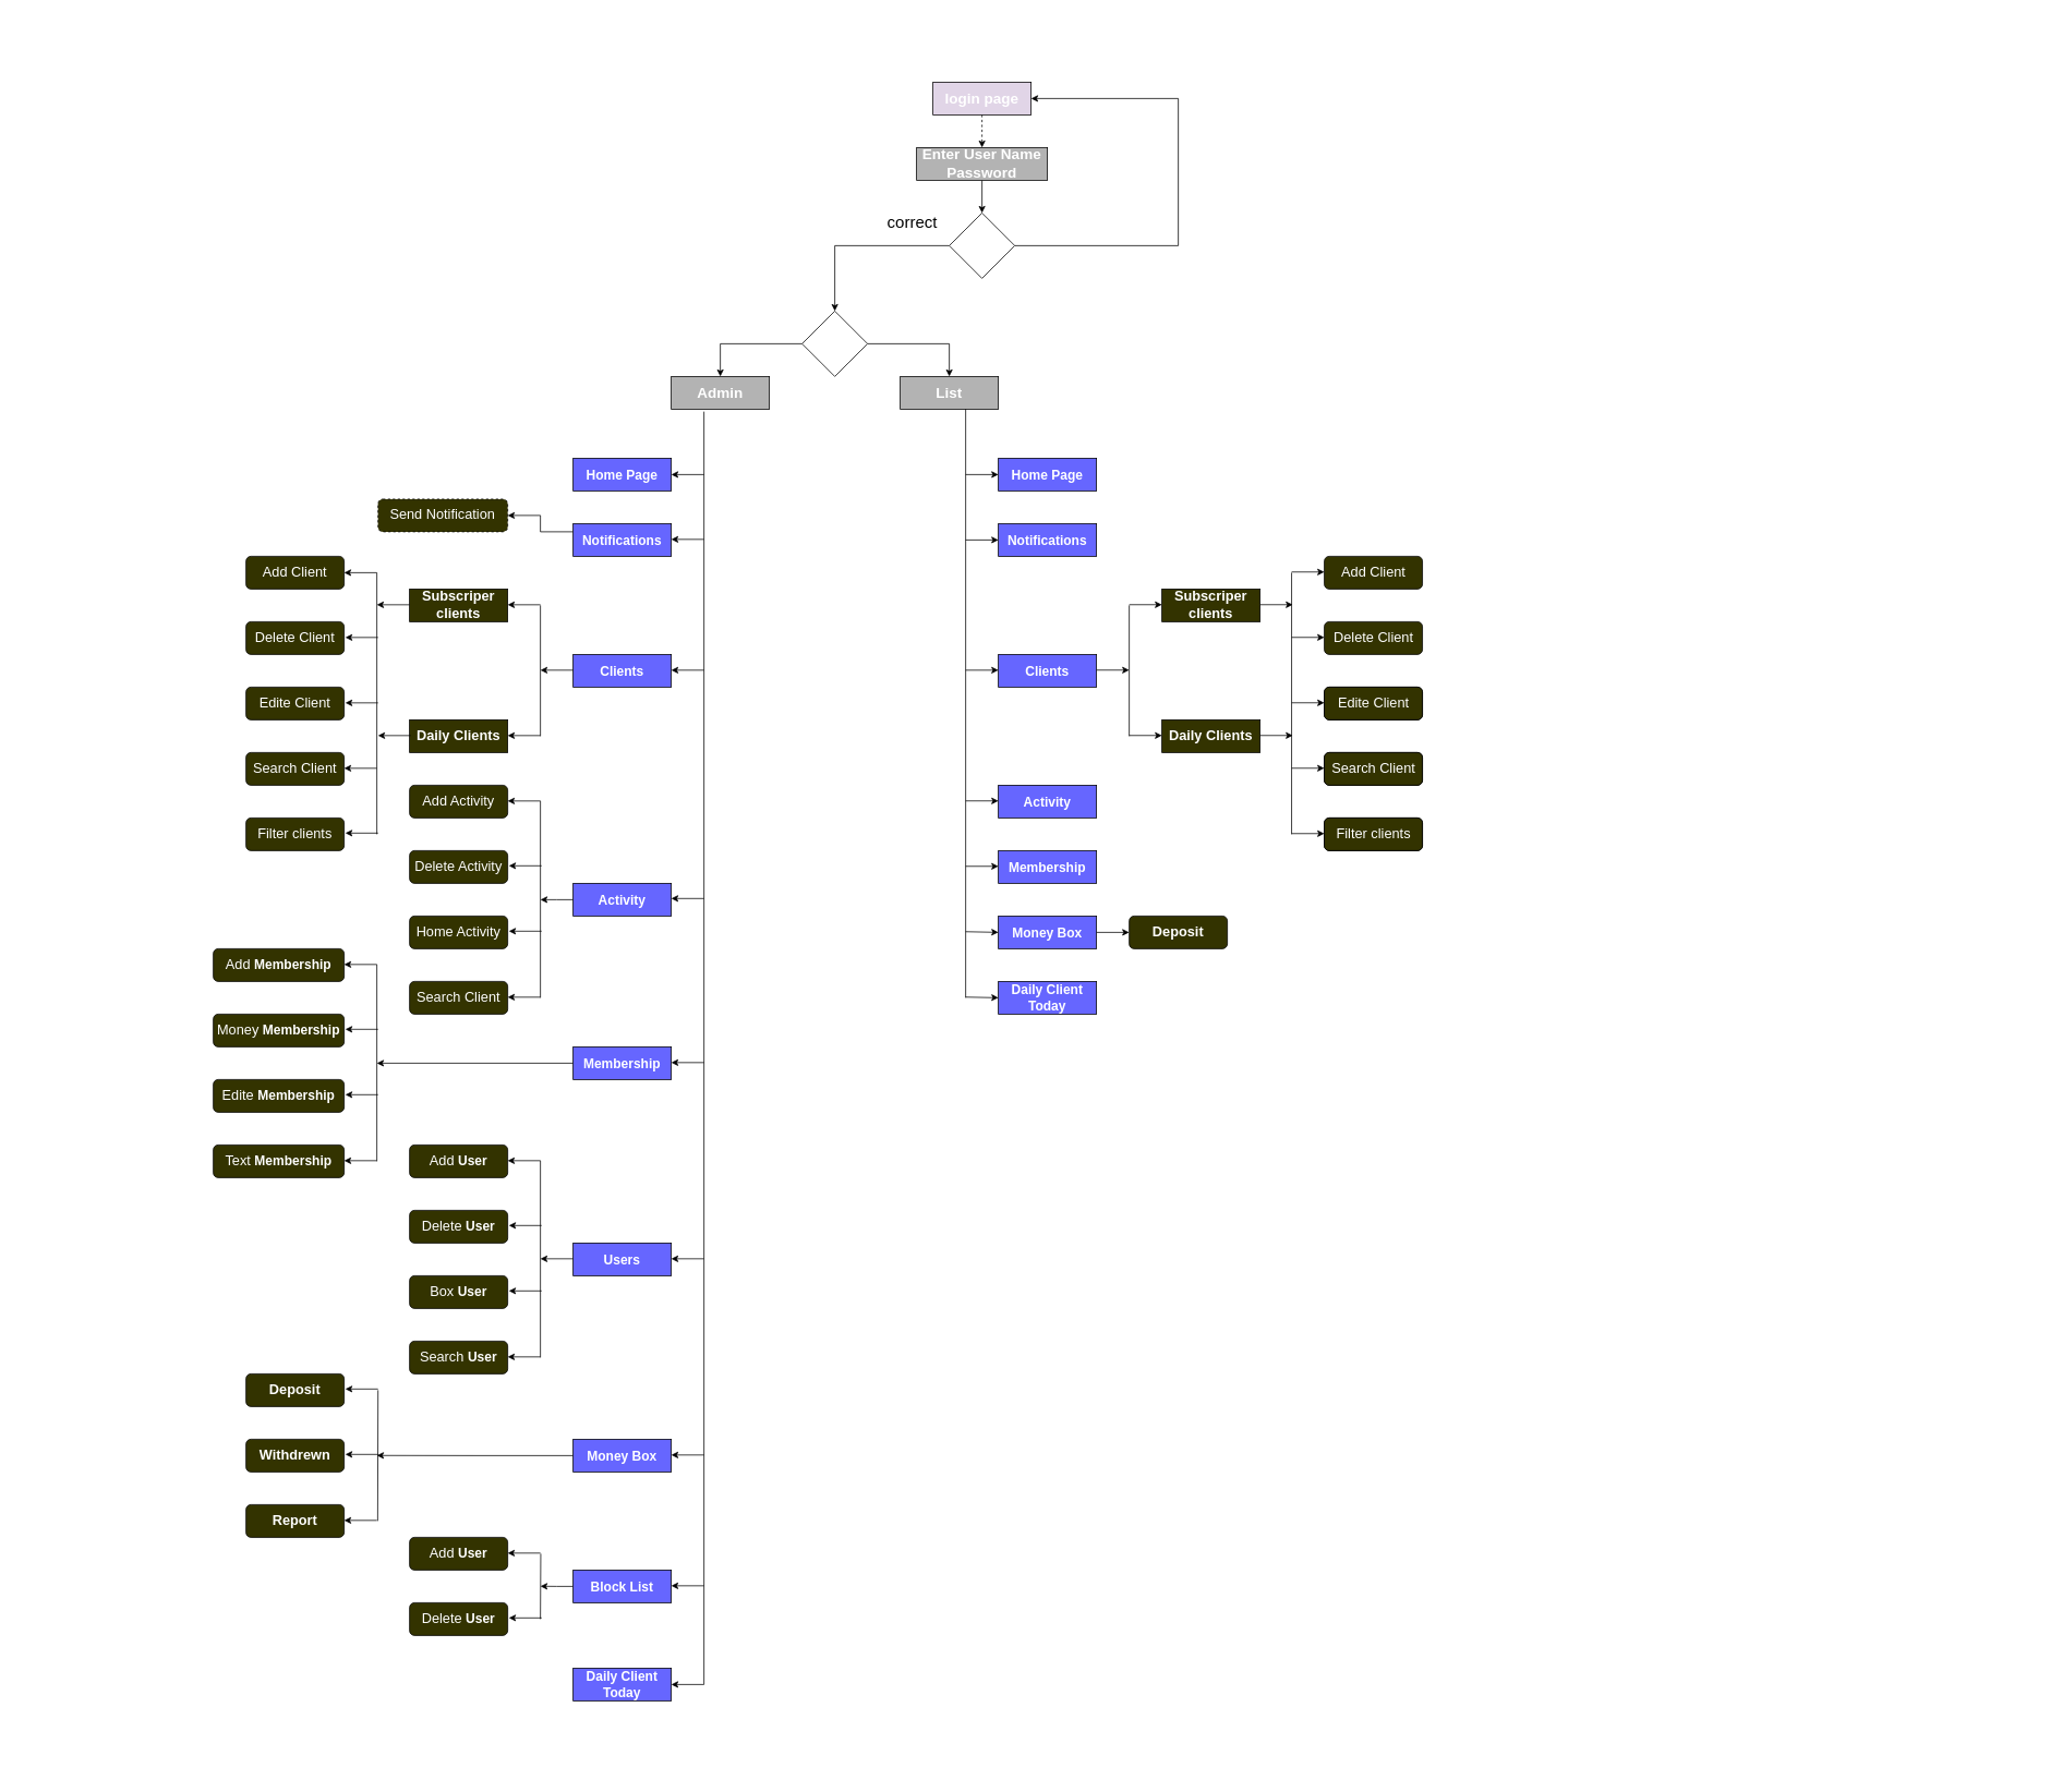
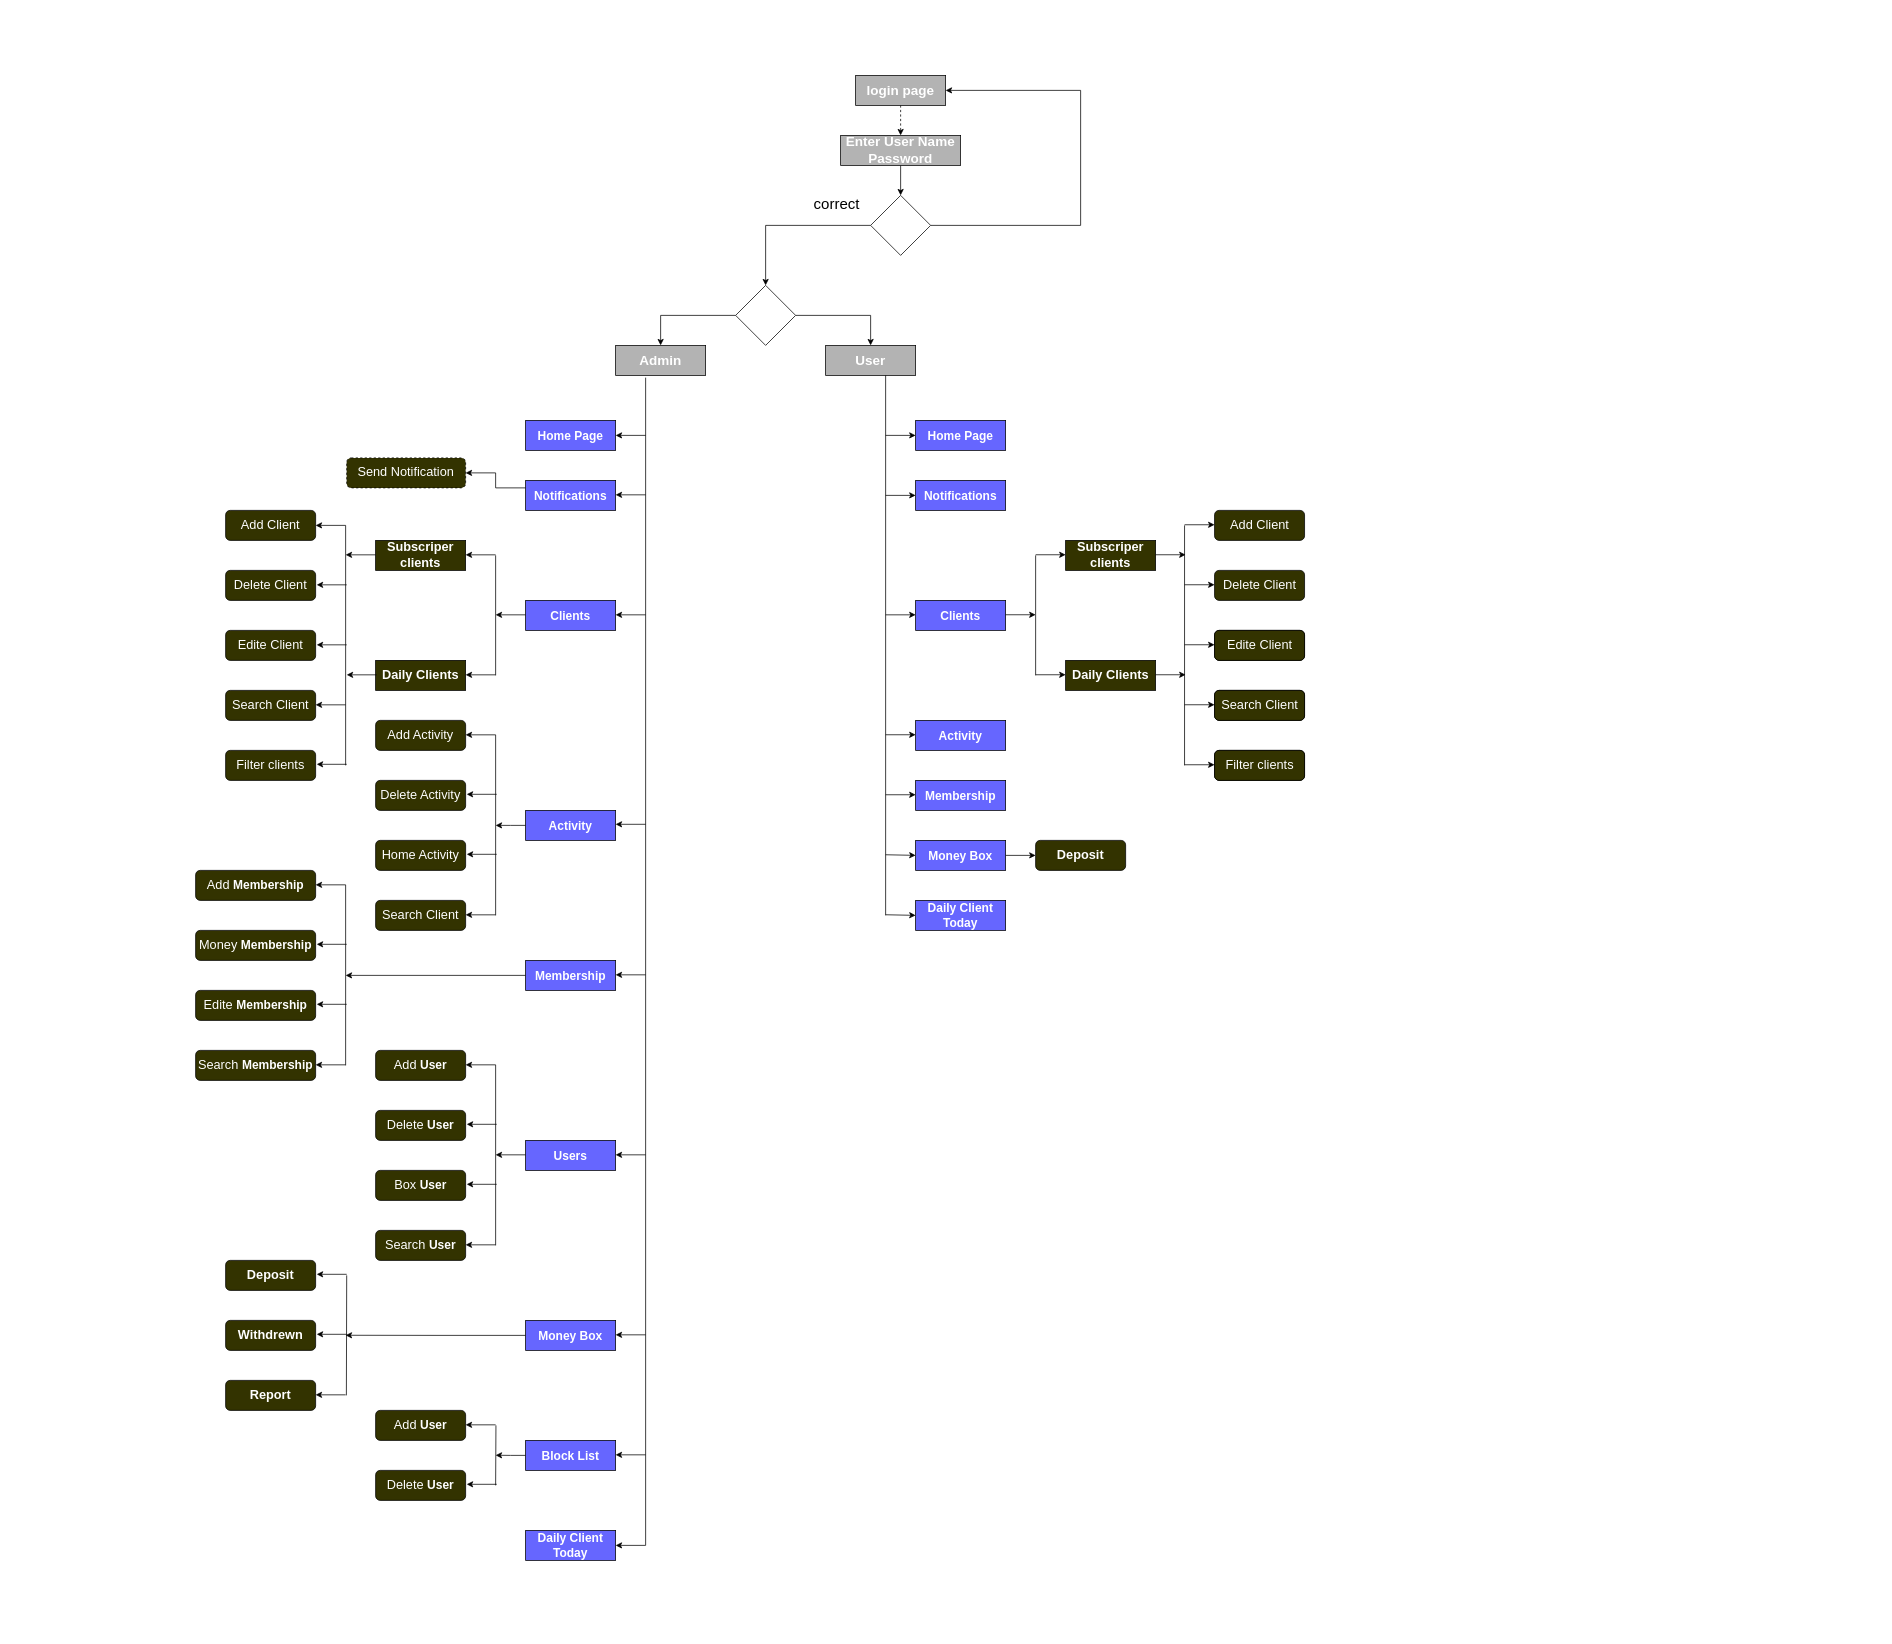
- <mxCell id="3" value="login page" style="rounded=0;whiteSpace=wrap;html=1;fontSize=18;fillColor=#e1d5e7;fontColor=#FFFFFF;fontStyle=1;" parent="1" vertex="1"><mxGeometry x="1140" y="100" width="120" height="40" as="geometry" /></mxCell>
+ <mxCell id="3" value="login page" style="rounded=0;whiteSpace=wrap;html=1;fontSize=18;fillColor=#B3B3B3;fontColor=#FFFFFF;fontStyle=1" parent="1" vertex="1"><mxGeometry x="1140" y="100" width="120" height="40" as="geometry" /></mxCell>
- <mxCell id="25" value="List" style="rounded=0;whiteSpace=wrap;html=1;fontSize=18;fillColor=#B3B3B3;fontColor=#FFFFFF;fontStyle=1" parent="1" vertex="1"><mxGeometry x="1100" y="460" width="120" height="40" as="geometry" /></mxCell>
+ <mxCell id="25" value="User" style="rounded=0;whiteSpace=wrap;html=1;fontSize=18;fillColor=#B3B3B3;fontColor=#FFFFFF;fontStyle=1" parent="1" vertex="1"><mxGeometry x="1100" y="460" width="120" height="40" as="geometry" /></mxCell>
- <mxCell id="78" value="Text&amp;nbsp;&lt;span style=&quot;font-size: 16px ; font-weight: 700&quot;&gt;Membership&lt;/span&gt;" style="rounded=1;whiteSpace=wrap;html=1;fontFamily=Helvetica;fontSize=17;fontColor=#FFFFFF;align=center;strokeColor=#000000;fillColor=#333300;" parent="1" vertex="1"><mxGeometry x="260" y="1400" width="160" height="40" as="geometry" /></mxCell>
+ <mxCell id="78" value="Search&amp;nbsp;&lt;span style=&quot;font-size: 16px ; font-weight: 700&quot;&gt;Membership&lt;/span&gt;" style="rounded=1;whiteSpace=wrap;html=1;fontFamily=Helvetica;fontSize=17;fontColor=#FFFFFF;align=center;strokeColor=#000000;fillColor=#333300;" parent="1" vertex="1"><mxGeometry x="260" y="1400" width="160" height="40" as="geometry" /></mxCell>
